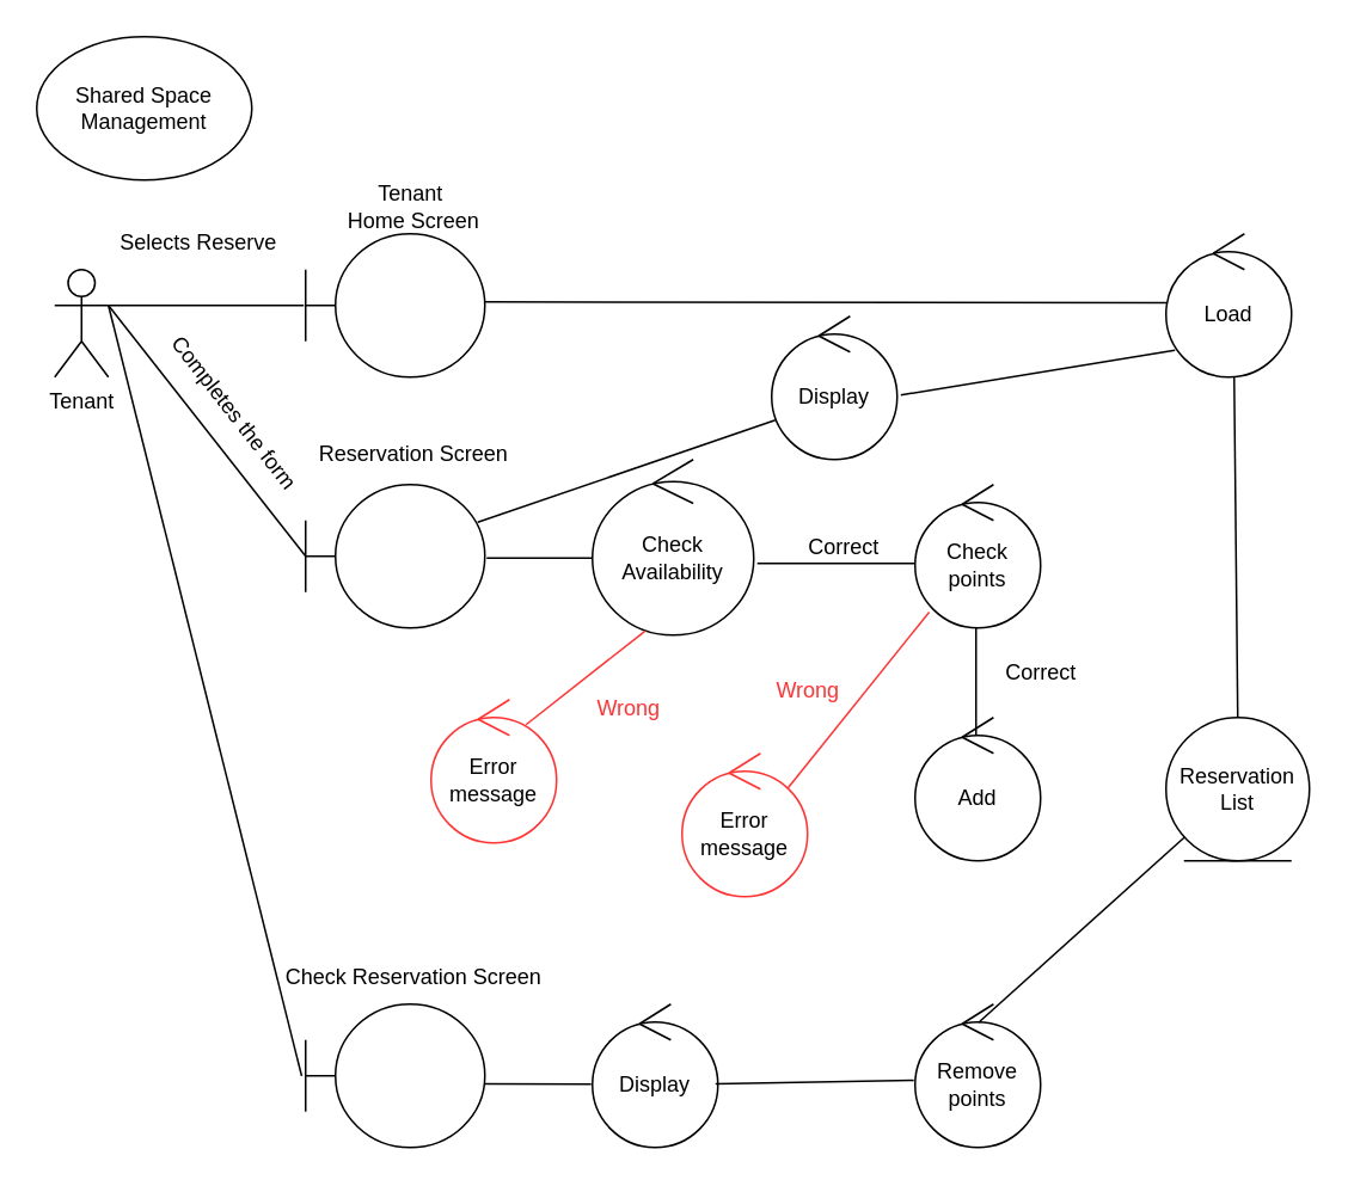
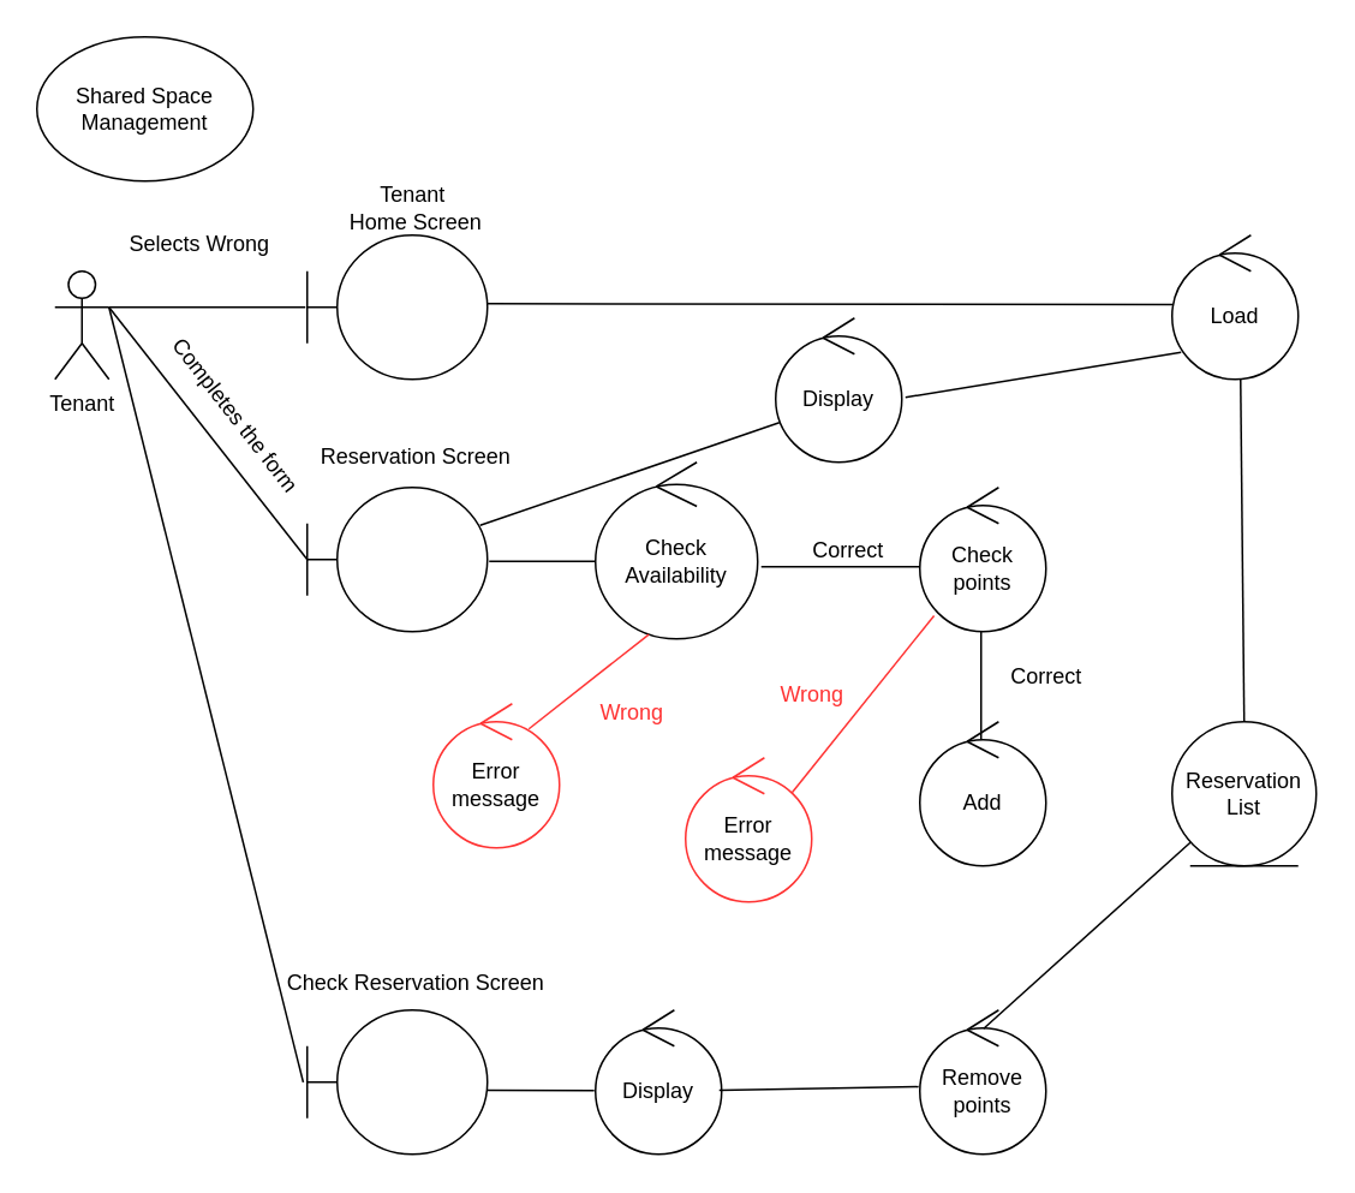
- <mxCell id="11" value="Selects Reserve" style="text;html=1;align=center;verticalAlign=middle;resizable=0;points=[];autosize=1;strokeColor=none;fillColor=none;" parent="1" vertex="1"><mxGeometry x="55" y="120" width="110" height="30" as="geometry" /></mxCell>
+ <mxCell id="11" value="Selects Wrong" style="text;html=1;align=center;verticalAlign=middle;resizable=0;points=[];autosize=1;strokeColor=none;fillColor=none;" parent="1" vertex="1"><mxGeometry x="55" y="120" width="110" height="30" as="geometry" /></mxCell>
